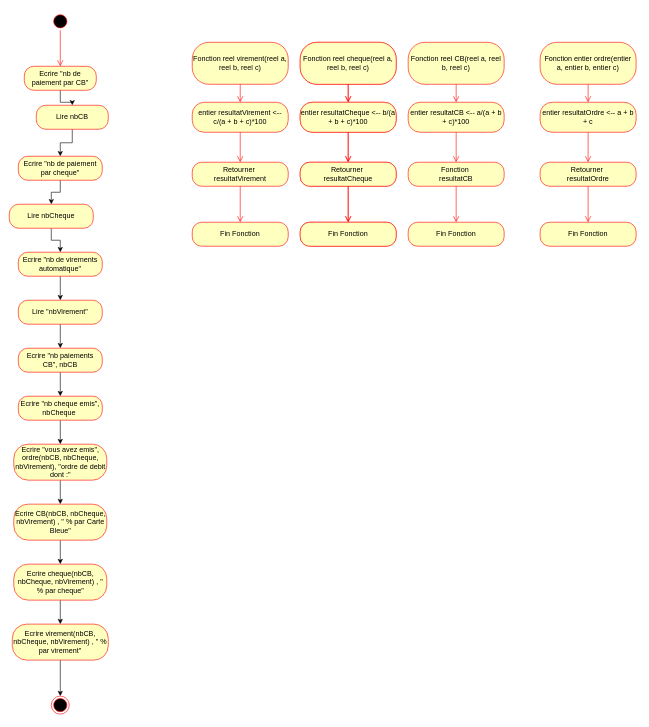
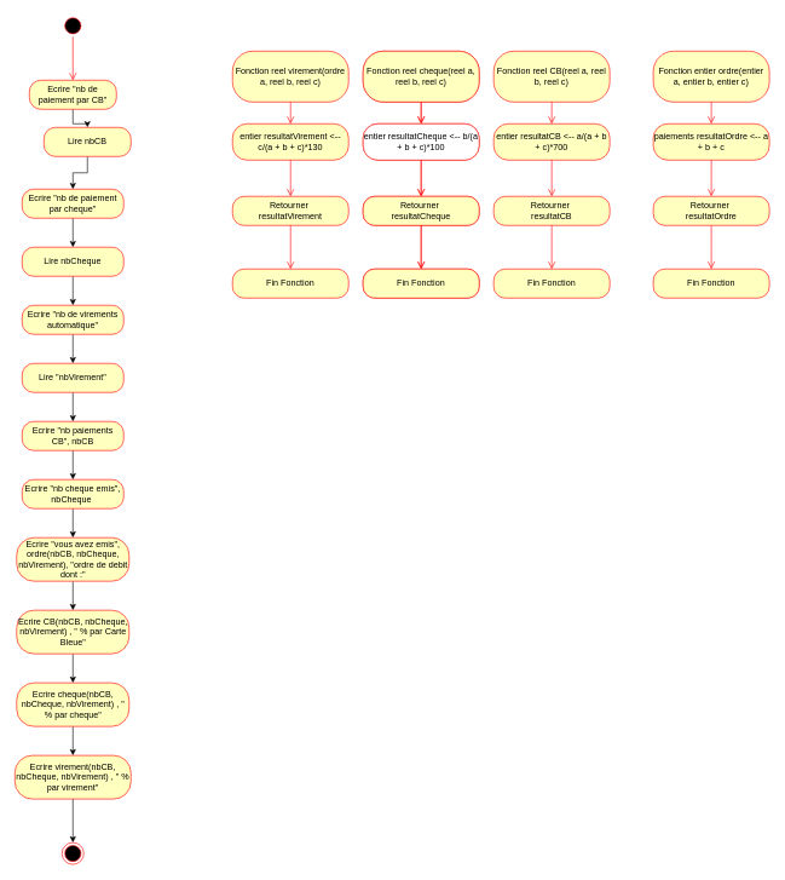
- <mxCell id="30" value="Fonction reel virement(reel a, reel b, reel c) " style="rounded=1;whiteSpace=wrap;html=1;arcSize=40;fontColor=#000000;fillColor=#ffffc0;strokeColor=#ff0000;" vertex="1" parent="1"><mxGeometry x="320" y="70" width="160" height="70" as="geometry" /></mxCell>
+ <mxCell id="30" value="Fonction reel virement(ordre a, reel b, reel c) " style="rounded=1;whiteSpace=wrap;html=1;arcSize=40;fontColor=#000000;fillColor=#ffffc0;strokeColor=#ff0000;" vertex="1" parent="1"><mxGeometry x="320" y="70" width="160" height="70" as="geometry" /></mxCell>
- <mxCell id="32" value="entier resultatVirement &amp;lt;-- c/(a + b + c)*100" style="rounded=1;whiteSpace=wrap;html=1;arcSize=40;fontColor=#000000;fillColor=#ffffc0;strokeColor=#ff0000;" vertex="1" parent="1"><mxGeometry x="320" y="170" width="160" height="50" as="geometry" /></mxCell>
+ <mxCell id="32" value="entier resultatVirement &amp;lt;-- c/(a + b + c)*130" style="rounded=1;whiteSpace=wrap;html=1;arcSize=40;fontColor=#000000;fillColor=#ffffc0;strokeColor=#ff0000;" vertex="1" parent="1"><mxGeometry x="320" y="170" width="160" height="50" as="geometry" /></mxCell>
- <mxCell id="25" value="entier resultatCheque &amp;lt;-- b/(a + b + c)*100" style="rounded=1;whiteSpace=wrap;html=1;arcSize=40;fontColor=#000000;fillColor=#ffffc0;strokeColor=#ff0000;" vertex="1" parent="1"><mxGeometry x="500" y="170" width="160" height="50" as="geometry" /></mxCell>
+ <mxCell id="25" value="entier resultatCheque &amp;lt;-- b/(a + b + c)*100" style="rounded=1;whiteSpace=wrap;html=1;arcSize=40;fontColor=#000000;fillColor=#ffffff;strokeColor=#ff0000;" vertex="1" parent="1"><mxGeometry x="500" y="170" width="160" height="50" as="geometry" /></mxCell>
- <mxCell id="11" value="entier resultatCB &amp;lt;--&amp;nbsp;a/(a + b + c)*100" style="rounded=1;whiteSpace=wrap;html=1;arcSize=40;fontColor=#000000;fillColor=#ffffc0;strokeColor=#ff0000;" vertex="1" parent="1"><mxGeometry x="680" y="170" width="160" height="50" as="geometry" /></mxCell>
+ <mxCell id="11" value="entier resultatCB &amp;lt;--&amp;nbsp;a/(a + b + c)*700" style="rounded=1;whiteSpace=wrap;html=1;arcSize=40;fontColor=#000000;fillColor=#ffffc0;strokeColor=#ff0000;" vertex="1" parent="1"><mxGeometry x="680" y="170" width="160" height="50" as="geometry" /></mxCell>
- <mxCell id="4" value="entier resultatOrdre &amp;lt;-- a + b + c" style="rounded=1;whiteSpace=wrap;html=1;arcSize=40;fontColor=#000000;fillColor=#ffffc0;strokeColor=#ff0000;" vertex="1" parent="1"><mxGeometry x="900" y="170" width="160" height="50" as="geometry" /></mxCell>
+ <mxCell id="4" value="paiements resultatOrdre &amp;lt;-- a + b + c" style="rounded=1;whiteSpace=wrap;html=1;arcSize=40;fontColor=#000000;fillColor=#ffffc0;strokeColor=#ff0000;" vertex="1" parent="1"><mxGeometry x="900" y="170" width="160" height="50" as="geometry" /></mxCell>
- <mxCell id="13" value="Fonction&amp;nbsp;&lt;br&gt;resultatCB" style="rounded=1;whiteSpace=wrap;html=1;arcSize=40;fontColor=#000000;fillColor=#ffffc0;strokeColor=#ff0000;" vertex="1" parent="1"><mxGeometry x="680" y="270" width="160" height="40" as="geometry" /></mxCell>
+ <mxCell id="13" value="Retourner&amp;nbsp;&lt;br&gt;resultatCB" style="rounded=1;whiteSpace=wrap;html=1;arcSize=40;fontColor=#000000;fillColor=#ffffc0;strokeColor=#ff0000;" vertex="1" parent="1"><mxGeometry x="680" y="270" width="160" height="40" as="geometry" /></mxCell>
- <mxCell id="44" value="Lire nbCheque" style="rounded=1;whiteSpace=wrap;html=1;arcSize=40;fontColor=#000000;fillColor=#ffffc0;strokeColor=#ff0000;" vertex="1" parent="1"><mxGeometry x="15" y="340" width="140" height="40" as="geometry" /></mxCell>
+ <mxCell id="44" value="Lire nbCheque" style="rounded=1;whiteSpace=wrap;html=1;arcSize=40;fontColor=#000000;fillColor=#ffffc0;strokeColor=#ff0000;" vertex="1" parent="1"><mxGeometry x="30" y="340" width="140" height="40" as="geometry" /></mxCell>
